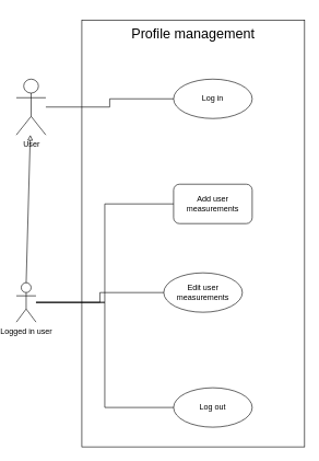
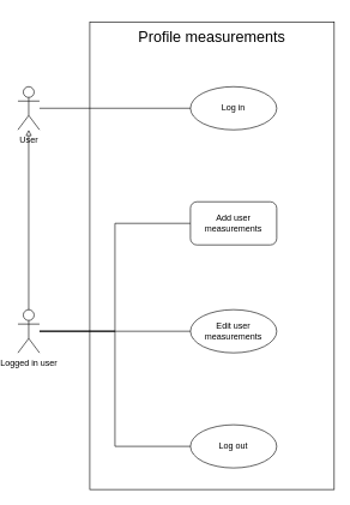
- <mxCell id="13" value="&lt;font style=&quot;font-size: 21px;&quot;&gt;Profile management&lt;/font&gt;" style="text;html=1;align=center;verticalAlign=middle;whiteSpace=wrap;rounded=0;" parent="1" vertex="1"><mxGeometry x="155" y="20" width="270" height="60" as="geometry" /></mxCell>
+ <mxCell id="13" value="&lt;font style=&quot;font-size: 21px;&quot;&gt;Profile measurements&lt;/font&gt;" style="text;html=1;align=center;verticalAlign=middle;whiteSpace=wrap;rounded=0;" parent="1" vertex="1"><mxGeometry x="155" y="20" width="270" height="60" as="geometry" /></mxCell>
- <mxCell id="4" value="User" style="shape=umlActor;verticalLabelPosition=bottom;verticalAlign=top;html=1;outlineConnect=0;fillColor=none;" parent="1" vertex="1"><mxGeometry x="20" y="120" width="45" height="85" as="geometry" /></mxCell>
+ <mxCell id="4" value="User" style="shape=umlActor;verticalLabelPosition=bottom;verticalAlign=top;html=1;outlineConnect=0;fillColor=none;" parent="1" vertex="1"><mxGeometry x="20" y="120" width="30" height="60" as="geometry" /></mxCell>
- <mxCell id="12" value="Edit user measurements" style="ellipse;whiteSpace=wrap;html=1;fillColor=none;" parent="1" vertex="1"><mxGeometry x="245" y="415" width="120" height="60" as="geometry" /></mxCell>
+ <mxCell id="12" value="Edit user measurements" style="ellipse;whiteSpace=wrap;html=1;fillColor=none;" parent="1" vertex="1"><mxGeometry x="260" y="430" width="120" height="60" as="geometry" /></mxCell>
